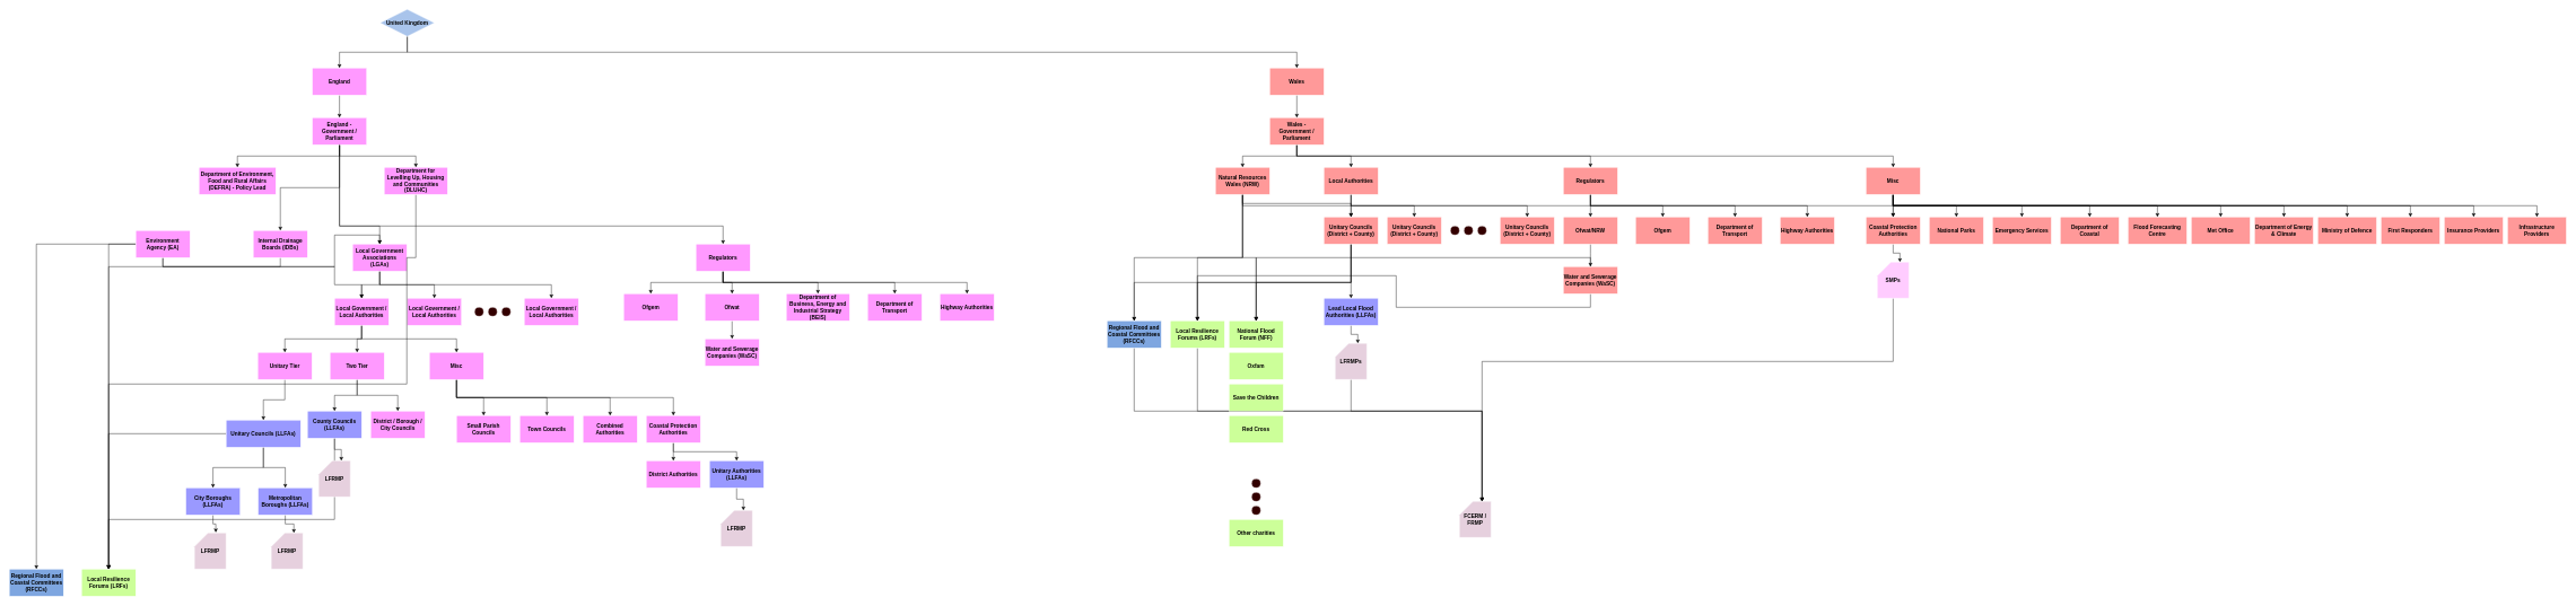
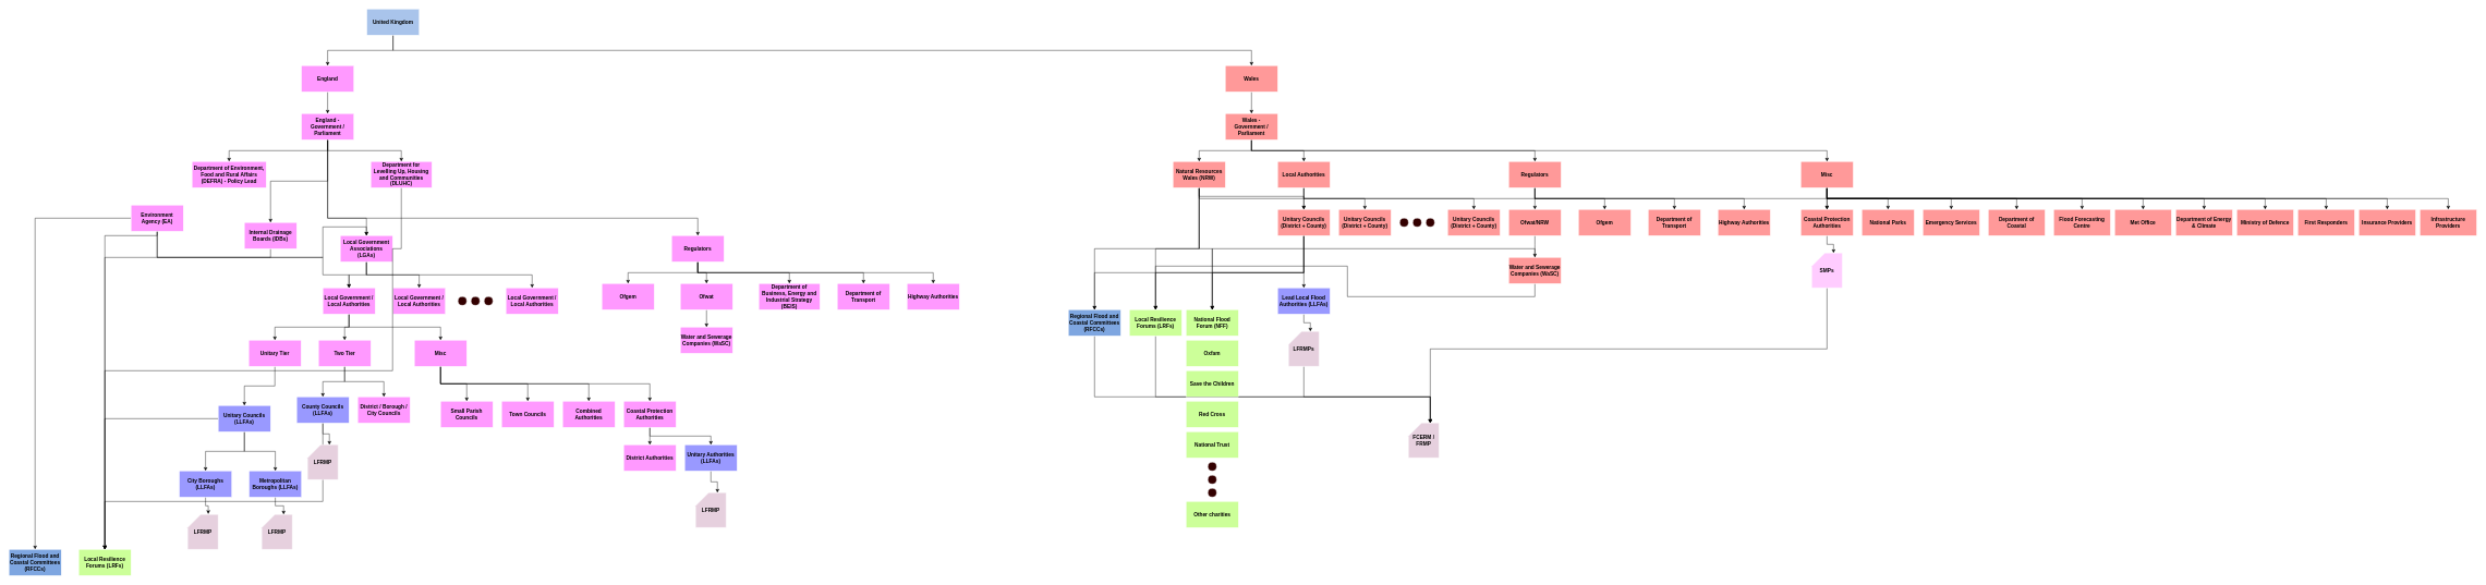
- <mxCell id="4" value="&lt;b&gt;United Kingdom&lt;/b&gt;" style="rhombus;whiteSpace=wrap;html=1;fillColor=#A9C4EB;strokeColor=#FFFFFF;" parent="1" vertex="1"><mxGeometry x="841" y="20" width="120" height="60" as="geometry" /></mxCell>
+ <mxCell id="4" value="&lt;b&gt;United Kingdom&lt;/b&gt;" style="rounded=0;whiteSpace=wrap;html=1;fillColor=#A9C4EB;strokeColor=#FFFFFF;" parent="1" vertex="1"><mxGeometry x="841" y="20" width="120" height="60" as="geometry" /></mxCell>
- <mxCell id="25" value="&lt;b&gt;Environment Agency (EA)&lt;/b&gt;" style="rounded=0;whiteSpace=wrap;html=1;strokeColor=#FFFFFF;fillColor=#ff99ff;" parent="1" vertex="1"><mxGeometry x="300" y="510" width="120" height="60" as="geometry" /></mxCell>
+ <mxCell id="25" value="&lt;b&gt;Environment Agency (EA)&lt;/b&gt;" style="rounded=0;whiteSpace=wrap;html=1;strokeColor=#FFFFFF;fillColor=#ff99ff;" parent="1" vertex="1"><mxGeometry x="300" y="470" width="120" height="60" as="geometry" /></mxCell>
- <mxCell id="62" value="&lt;b&gt;Unitary Councils (LLFAs)&lt;/b&gt;" style="rounded=0;whiteSpace=wrap;html=1;strokeColor=#FFFFFF;fillColor=#9999FF;" parent="1" vertex="1"><mxGeometry x="500" y="930" width="165" height="60" as="geometry" /></mxCell>
+ <mxCell id="62" value="&lt;b&gt;Unitary Councils (LLFAs)&lt;/b&gt;" style="rounded=0;whiteSpace=wrap;html=1;strokeColor=#FFFFFF;fillColor=#9999FF;" parent="1" vertex="1"><mxGeometry x="500" y="930" width="120" height="60" as="geometry" /></mxCell>
+ <mxCell id="132" value="&lt;b&gt;National Trust&lt;/b&gt;" style="rounded=0;whiteSpace=wrap;html=1;strokeColor=#FFFFFF;fillColor=#CCFF99;" parent="1" vertex="1"><mxGeometry x="2720" y="990" width="120" height="60" as="geometry" /></mxCell>
- <mxCell id="162" value="&lt;b&gt;FCERM / FRMP&lt;/b&gt;" style="shape=card;whiteSpace=wrap;html=1;strokeColor=#FFFFFF;fillColor=#E6D0DE;" parent="1" vertex="1"><mxGeometry x="3230" y="1110" width="70" height="80" as="geometry" /></mxCell>
+ <mxCell id="162" value="&lt;b&gt;FCERM / FRMP&lt;/b&gt;" style="shape=card;whiteSpace=wrap;html=1;strokeColor=#FFFFFF;fillColor=#E6D0DE;" parent="1" vertex="1"><mxGeometry x="3230" y="970" width="70" height="80" as="geometry" /></mxCell>
